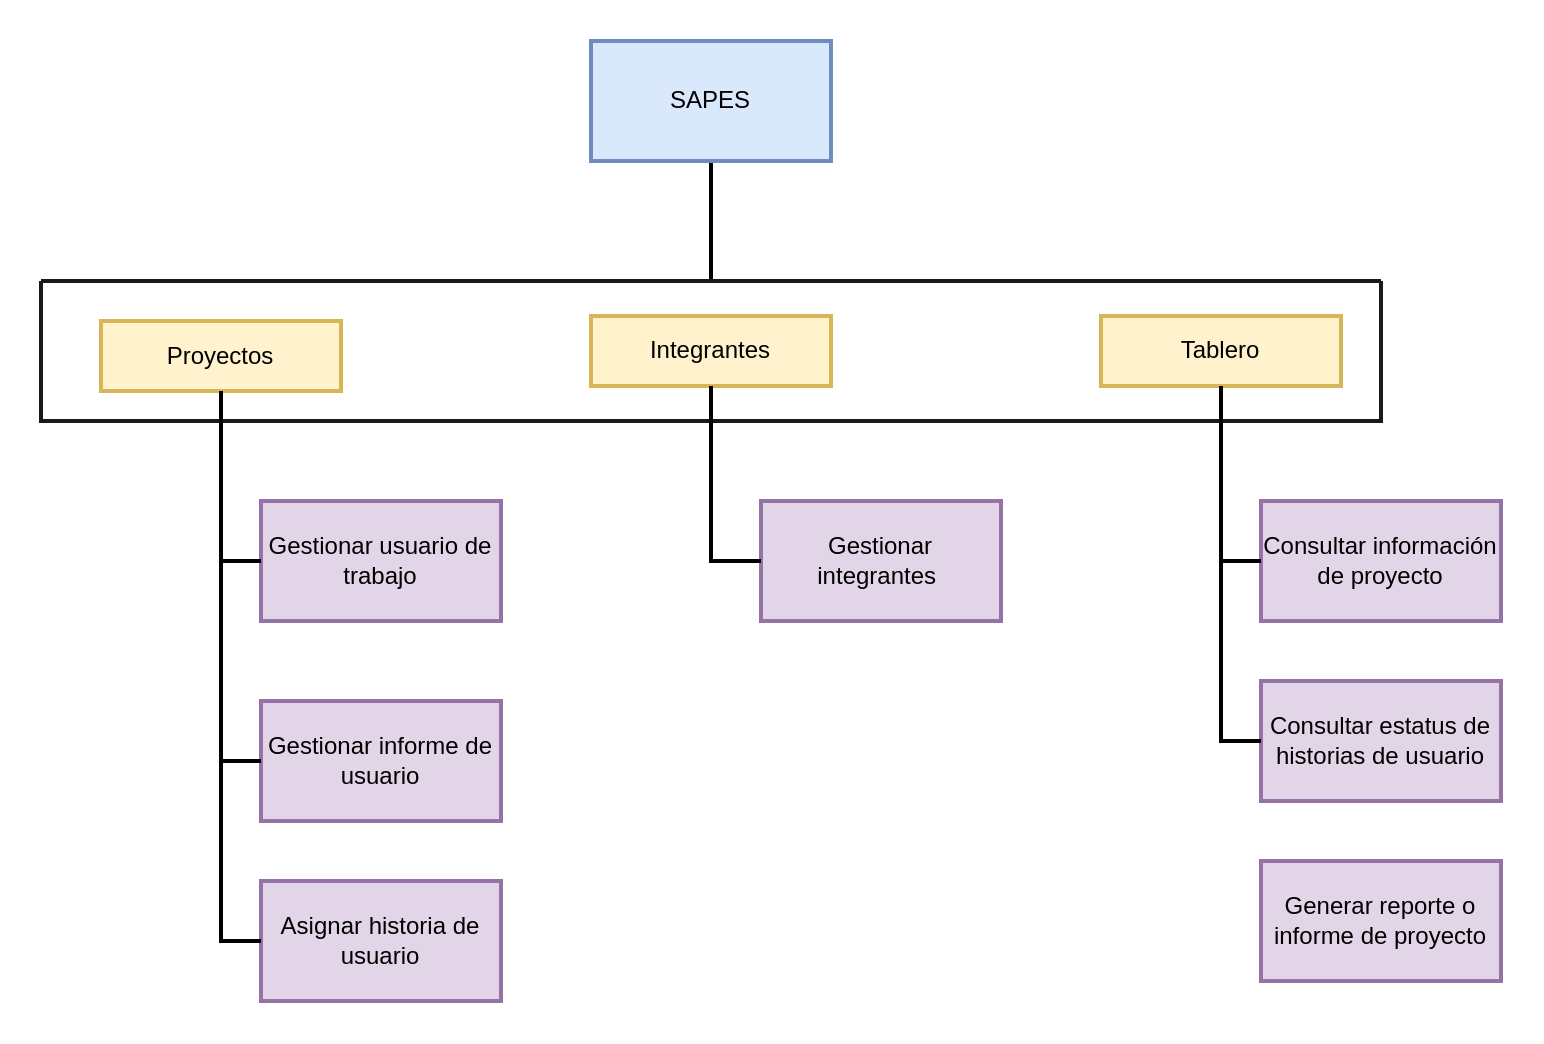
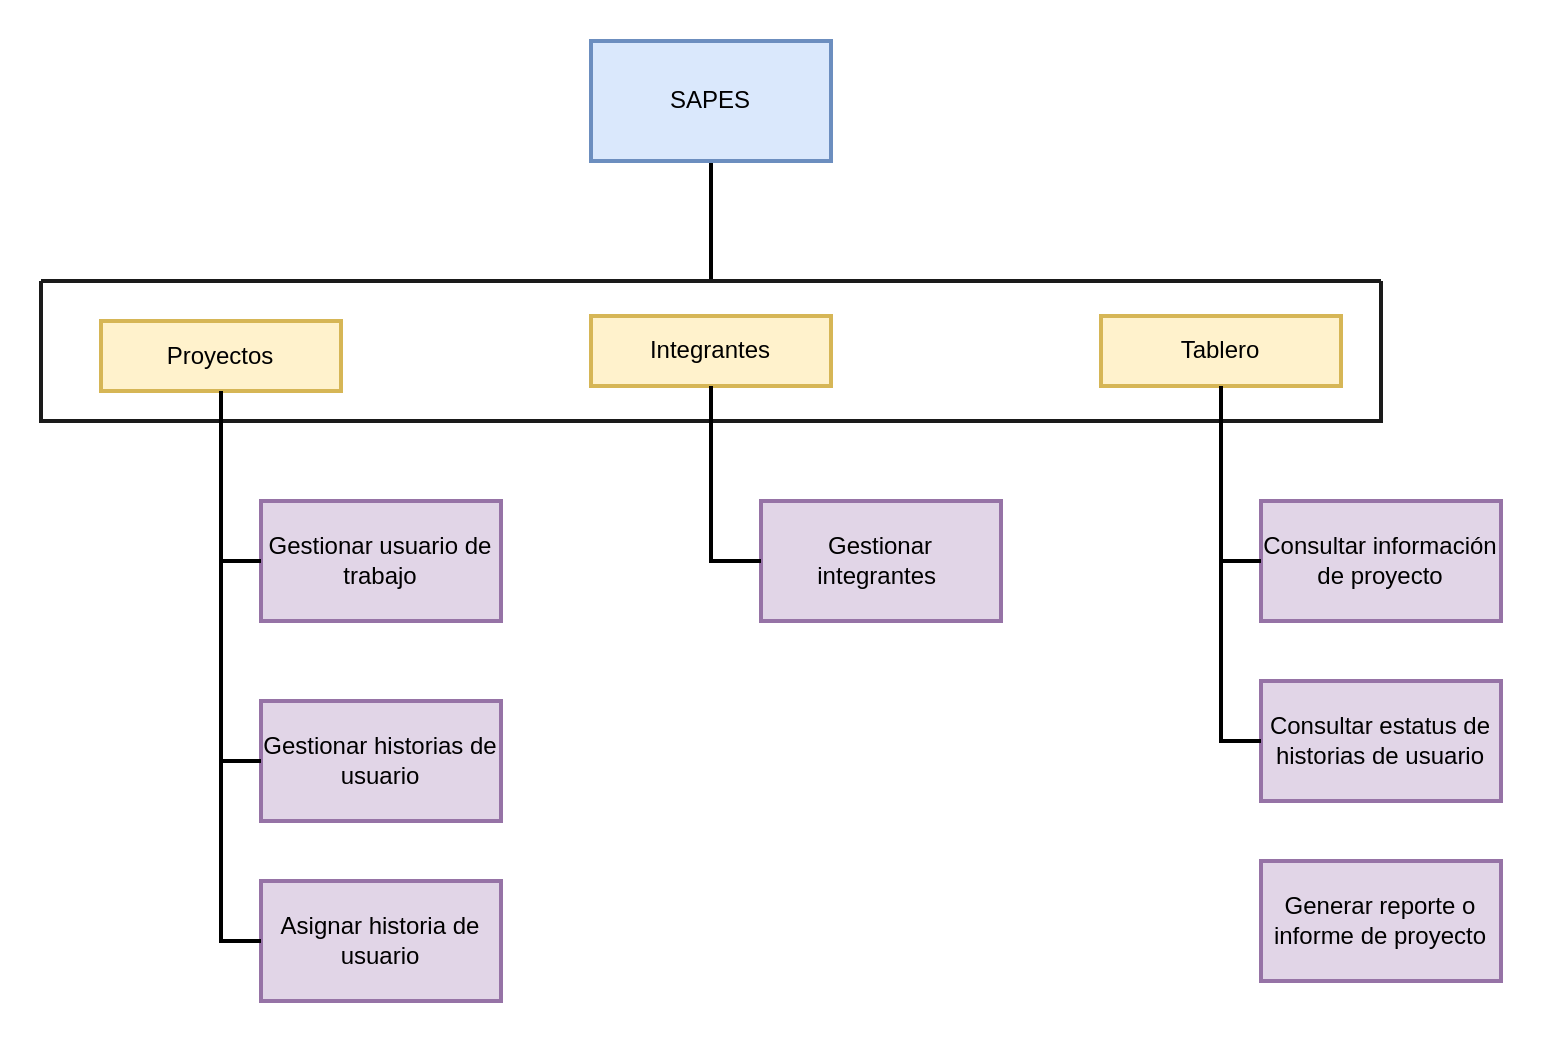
- <mxCell id="9" value="Gestionar informe de usuario" style="rounded=0;whiteSpace=wrap;html=1;strokeWidth=2;fillColor=#e1d5e7;strokeColor=#9673a6;" vertex="1" parent="1"><mxGeometry x="130" y="350" width="120" height="60" as="geometry" /></mxCell>
+ <mxCell id="9" value="Gestionar historias de usuario" style="rounded=0;whiteSpace=wrap;html=1;strokeWidth=2;fillColor=#e1d5e7;strokeColor=#9673a6;" vertex="1" parent="1"><mxGeometry x="130" y="350" width="120" height="60" as="geometry" /></mxCell>
